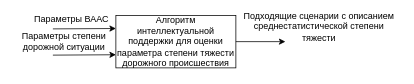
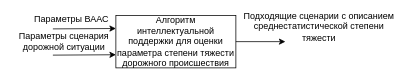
- <mxCell id="7" value="Параметры степени дорожной ситуации" style="text;html=1;strokeColor=none;fillColor=none;align=center;verticalAlign=middle;whiteSpace=wrap;rounded=0;" parent="1" vertex="1"><mxGeometry x="20" y="40" width="130" height="30" as="geometry" /></mxCell>
+ <mxCell id="7" value="Параметры сценария дорожной ситуации" style="text;html=1;strokeColor=none;fillColor=none;align=center;verticalAlign=middle;whiteSpace=wrap;rounded=0;" parent="1" vertex="1"><mxGeometry x="20" y="40" width="130" height="30" as="geometry" /></mxCell>
